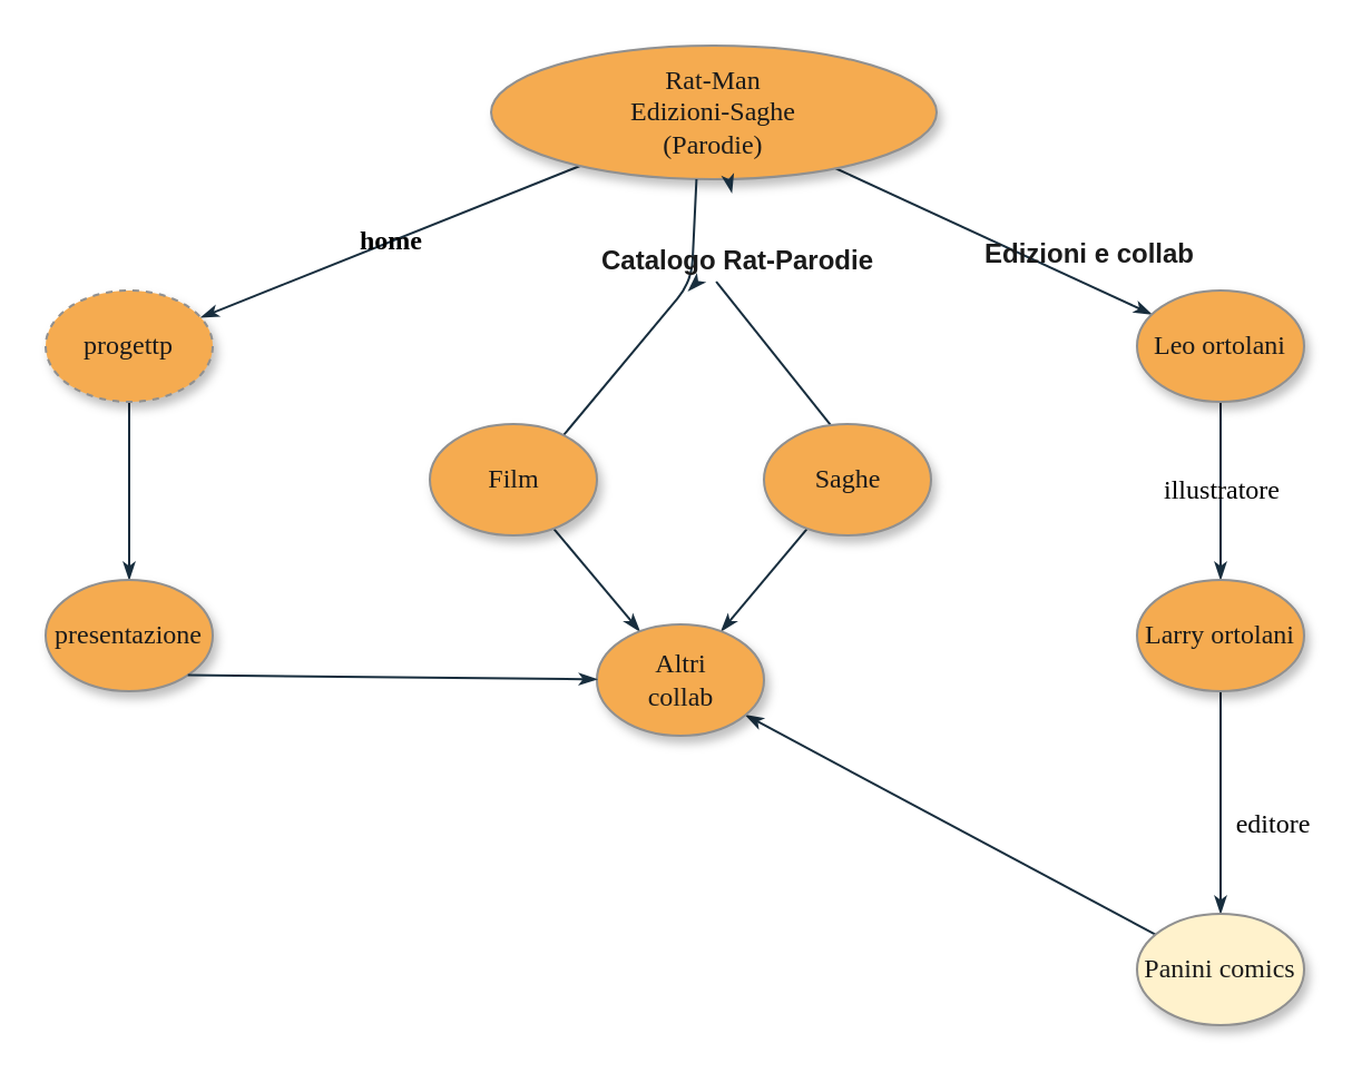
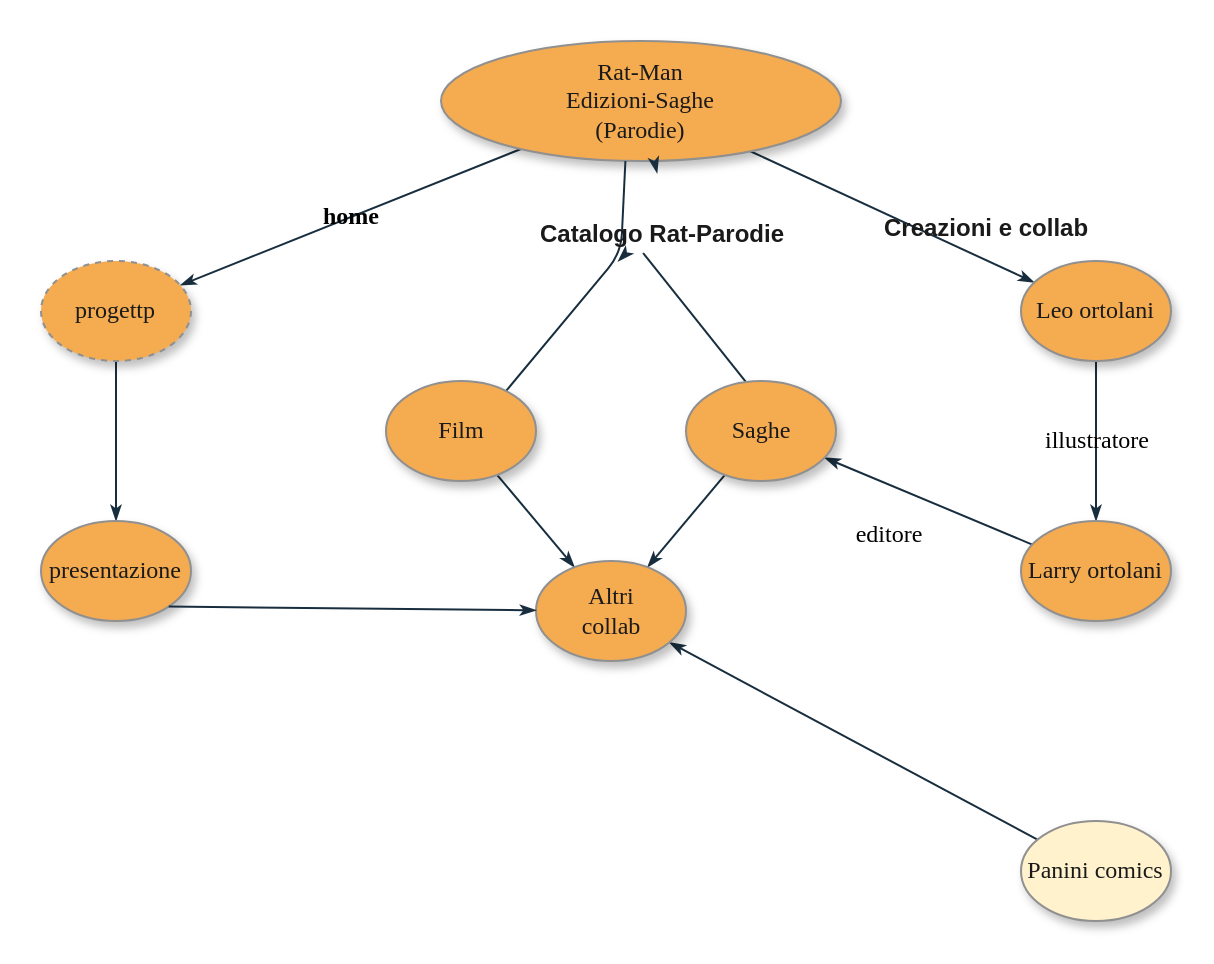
- <mxCell id="25" value="&lt;b&gt;Edizioni e collab&lt;/b&gt;" style="text;whiteSpace=wrap;html=1;fontFamily=Helvetica;labelBackgroundColor=none;fontColor=#1A1A1A;" parent="1" vertex="1"><mxGeometry x="440" y="100" width="130" height="40" as="geometry" /></mxCell>
+ <mxCell id="25" value="&lt;b&gt;Creazioni e collab&lt;/b&gt;" style="text;whiteSpace=wrap;html=1;fontFamily=Helvetica;labelBackgroundColor=none;fontColor=#1A1A1A;" parent="1" vertex="1"><mxGeometry x="440" y="100" width="130" height="40" as="geometry" /></mxCell>
- <mxCell id="10" value="&lt;div&gt;editore&lt;/div&gt;" style="edgeStyle=none;rounded=1;html=1;labelBackgroundColor=none;startArrow=none;startFill=0;startSize=5;endArrow=classicThin;endFill=1;endSize=5;jettySize=auto;orthogonalLoop=1;strokeColor=#182E3E;strokeWidth=1;fontFamily=Verdana;fontSize=12;fontColor=default;" parent="1" source="11" target="13" edge="1"><mxGeometry x="0.2" y="23" relative="1" as="geometry"><mxPoint as="offset" /></mxGeometry></mxCell>
+ <mxCell id="10" value="&lt;div&gt;editore&lt;/div&gt;" style="edgeStyle=none;rounded=1;html=1;labelBackgroundColor=none;startArrow=none;startFill=0;startSize=5;endArrow=classicThin;endFill=1;endSize=5;jettySize=auto;orthogonalLoop=1;strokeColor=#182E3E;strokeWidth=1;fontFamily=Verdana;fontSize=12;fontColor=default;" parent="1" source="11" target="15" edge="1"><mxGeometry x="0.2" y="23" relative="1" as="geometry"><mxPoint as="offset" /></mxGeometry></mxCell>
